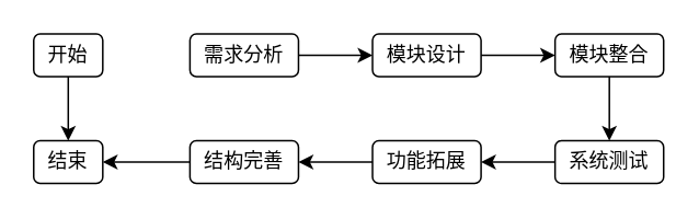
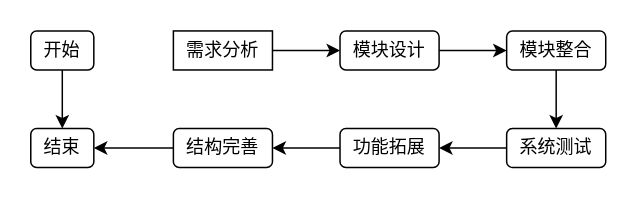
- <mxCell id="5" value="需求分析" style="rounded=1;whiteSpace=wrap;html=1;" vertex="1" parent="1"><mxGeometry x="115" y="20" width="66" height="26" as="geometry" /></mxCell>
+ <mxCell id="5" value="需求分析" style="whiteSpace=wrap;html=1;rounded=0;" vertex="1" parent="1"><mxGeometry x="115" y="20" width="66" height="26" as="geometry" /></mxCell>
